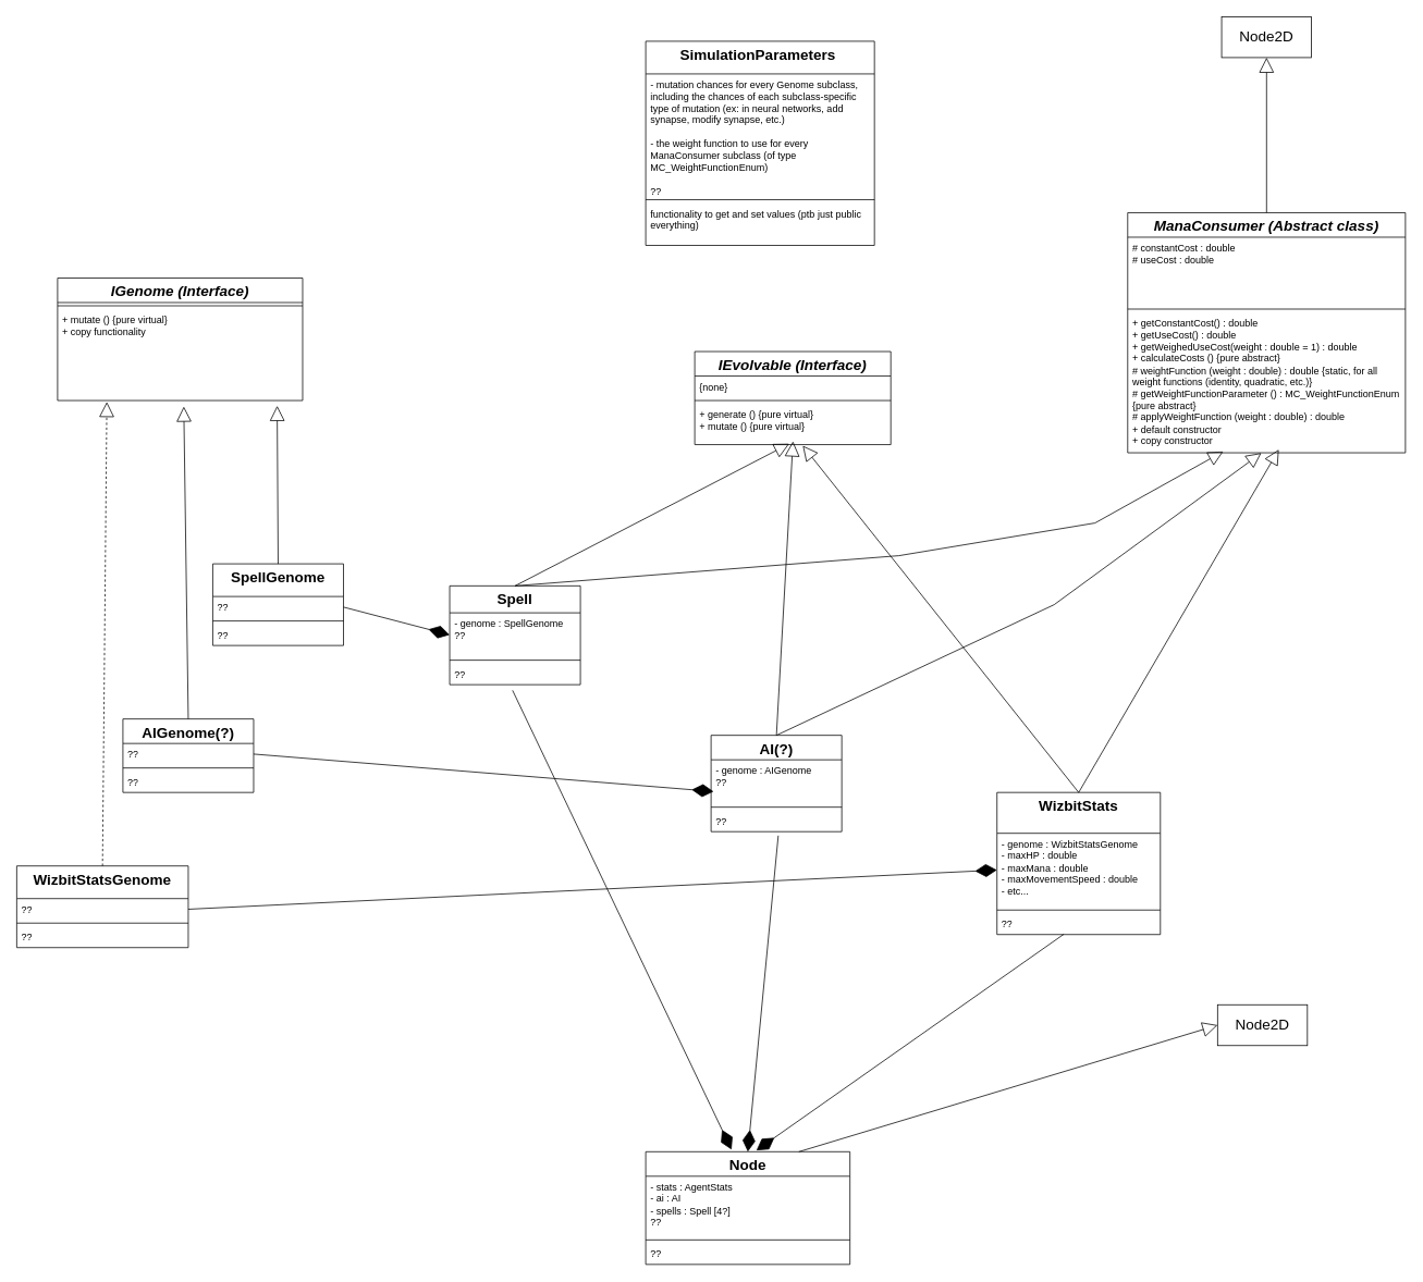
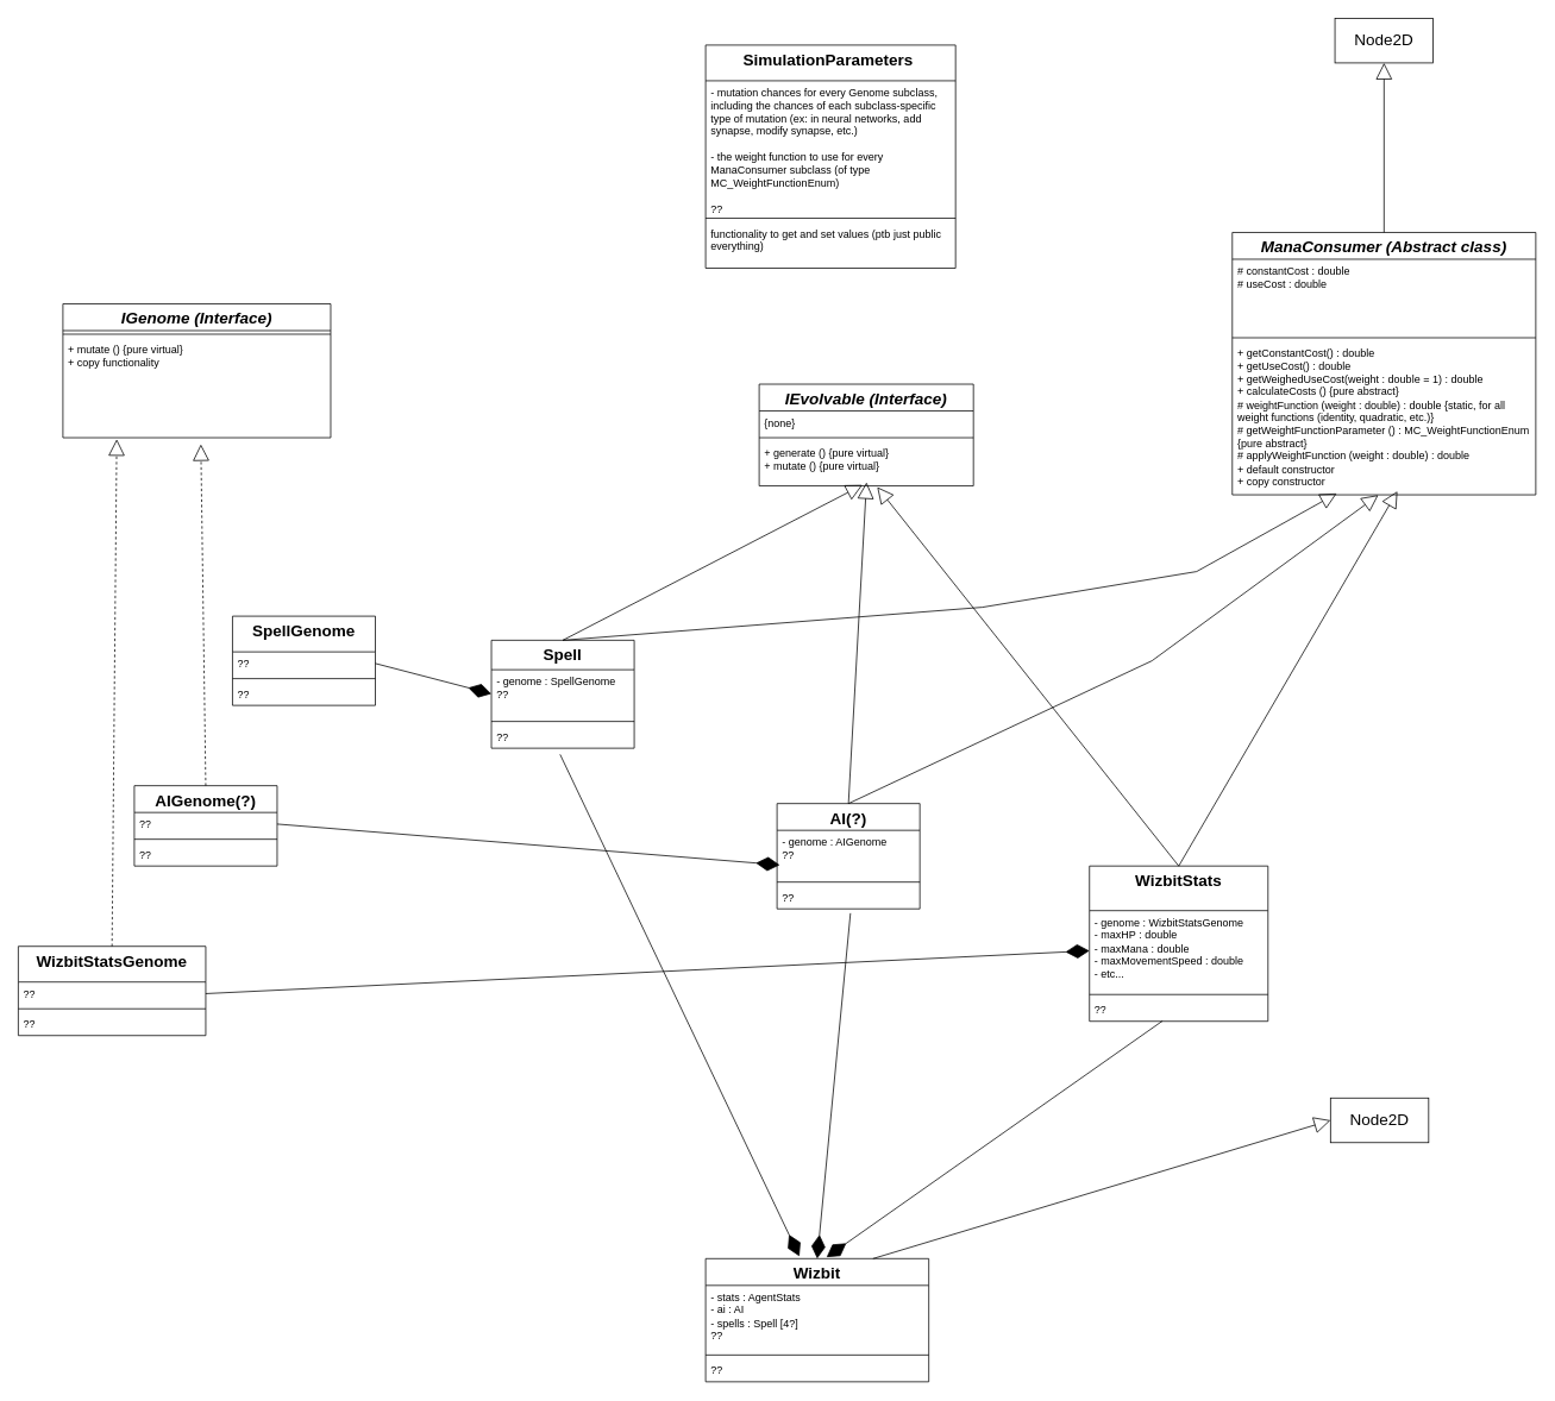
- <mxCell id="35" value="" style="endArrow=block;endSize=16;endFill=0;html=1;rounded=0;entryX=0.896;entryY=1.058;entryDx=0;entryDy=0;entryPerimeter=0;exitX=0.5;exitY=0;exitDx=0;exitDy=0;" parent="1" source="31" target="4" edge="1"><mxGeometry x="0.003" width="160" relative="1" as="geometry"><mxPoint x="690" y="970" as="sourcePoint" /><mxPoint x="976" y="549" as="targetPoint" /><mxPoint as="offset" /></mxGeometry></mxCell>
- <mxCell id="44" value="" style="endArrow=block;endSize=16;endFill=0;html=1;rounded=0;entryX=0.515;entryY=1.066;entryDx=0;entryDy=0;entryPerimeter=0;exitX=0.5;exitY=0;exitDx=0;exitDy=0;" parent="1" source="40" target="4" edge="1"><mxGeometry x="0.003" width="160" relative="1" as="geometry"><mxPoint x="350" y="700" as="sourcePoint" /><mxPoint x="349" y="556" as="targetPoint" /><mxPoint as="offset" /></mxGeometry></mxCell>
+ <mxCell id="44" value="" style="endArrow=block;endSize=16;endFill=0;html=1;rounded=0;entryX=0.515;entryY=1.066;entryDx=0;entryDy=0;entryPerimeter=0;exitX=0.5;exitY=0;exitDx=0;exitDy=0;dashed=1;" parent="1" source="40" target="4" edge="1"><mxGeometry x="0.003" width="160" relative="1" as="geometry"><mxPoint x="350" y="700" as="sourcePoint" /><mxPoint x="349" y="556" as="targetPoint" /><mxPoint as="offset" /></mxGeometry></mxCell>
- <mxCell id="49" value="&lt;font style=&quot;font-size: 18px;&quot;&gt;Node&lt;/font&gt;" style="swimlane;fontStyle=1;align=center;verticalAlign=top;childLayout=stackLayout;horizontal=1;startSize=30;horizontalStack=0;resizeParent=1;resizeParentMax=0;resizeLast=0;collapsible=1;marginBottom=0;whiteSpace=wrap;html=1;" parent="1" vertex="1"><mxGeometry x="790" y="1410" width="250" height="138" as="geometry" /></mxCell>
+ <mxCell id="49" value="&lt;font style=&quot;font-size: 18px;&quot;&gt;Wizbit&lt;/font&gt;" style="swimlane;fontStyle=1;align=center;verticalAlign=top;childLayout=stackLayout;horizontal=1;startSize=30;horizontalStack=0;resizeParent=1;resizeParentMax=0;resizeLast=0;collapsible=1;marginBottom=0;whiteSpace=wrap;html=1;" parent="1" vertex="1"><mxGeometry x="790" y="1410" width="250" height="138" as="geometry" /></mxCell>
